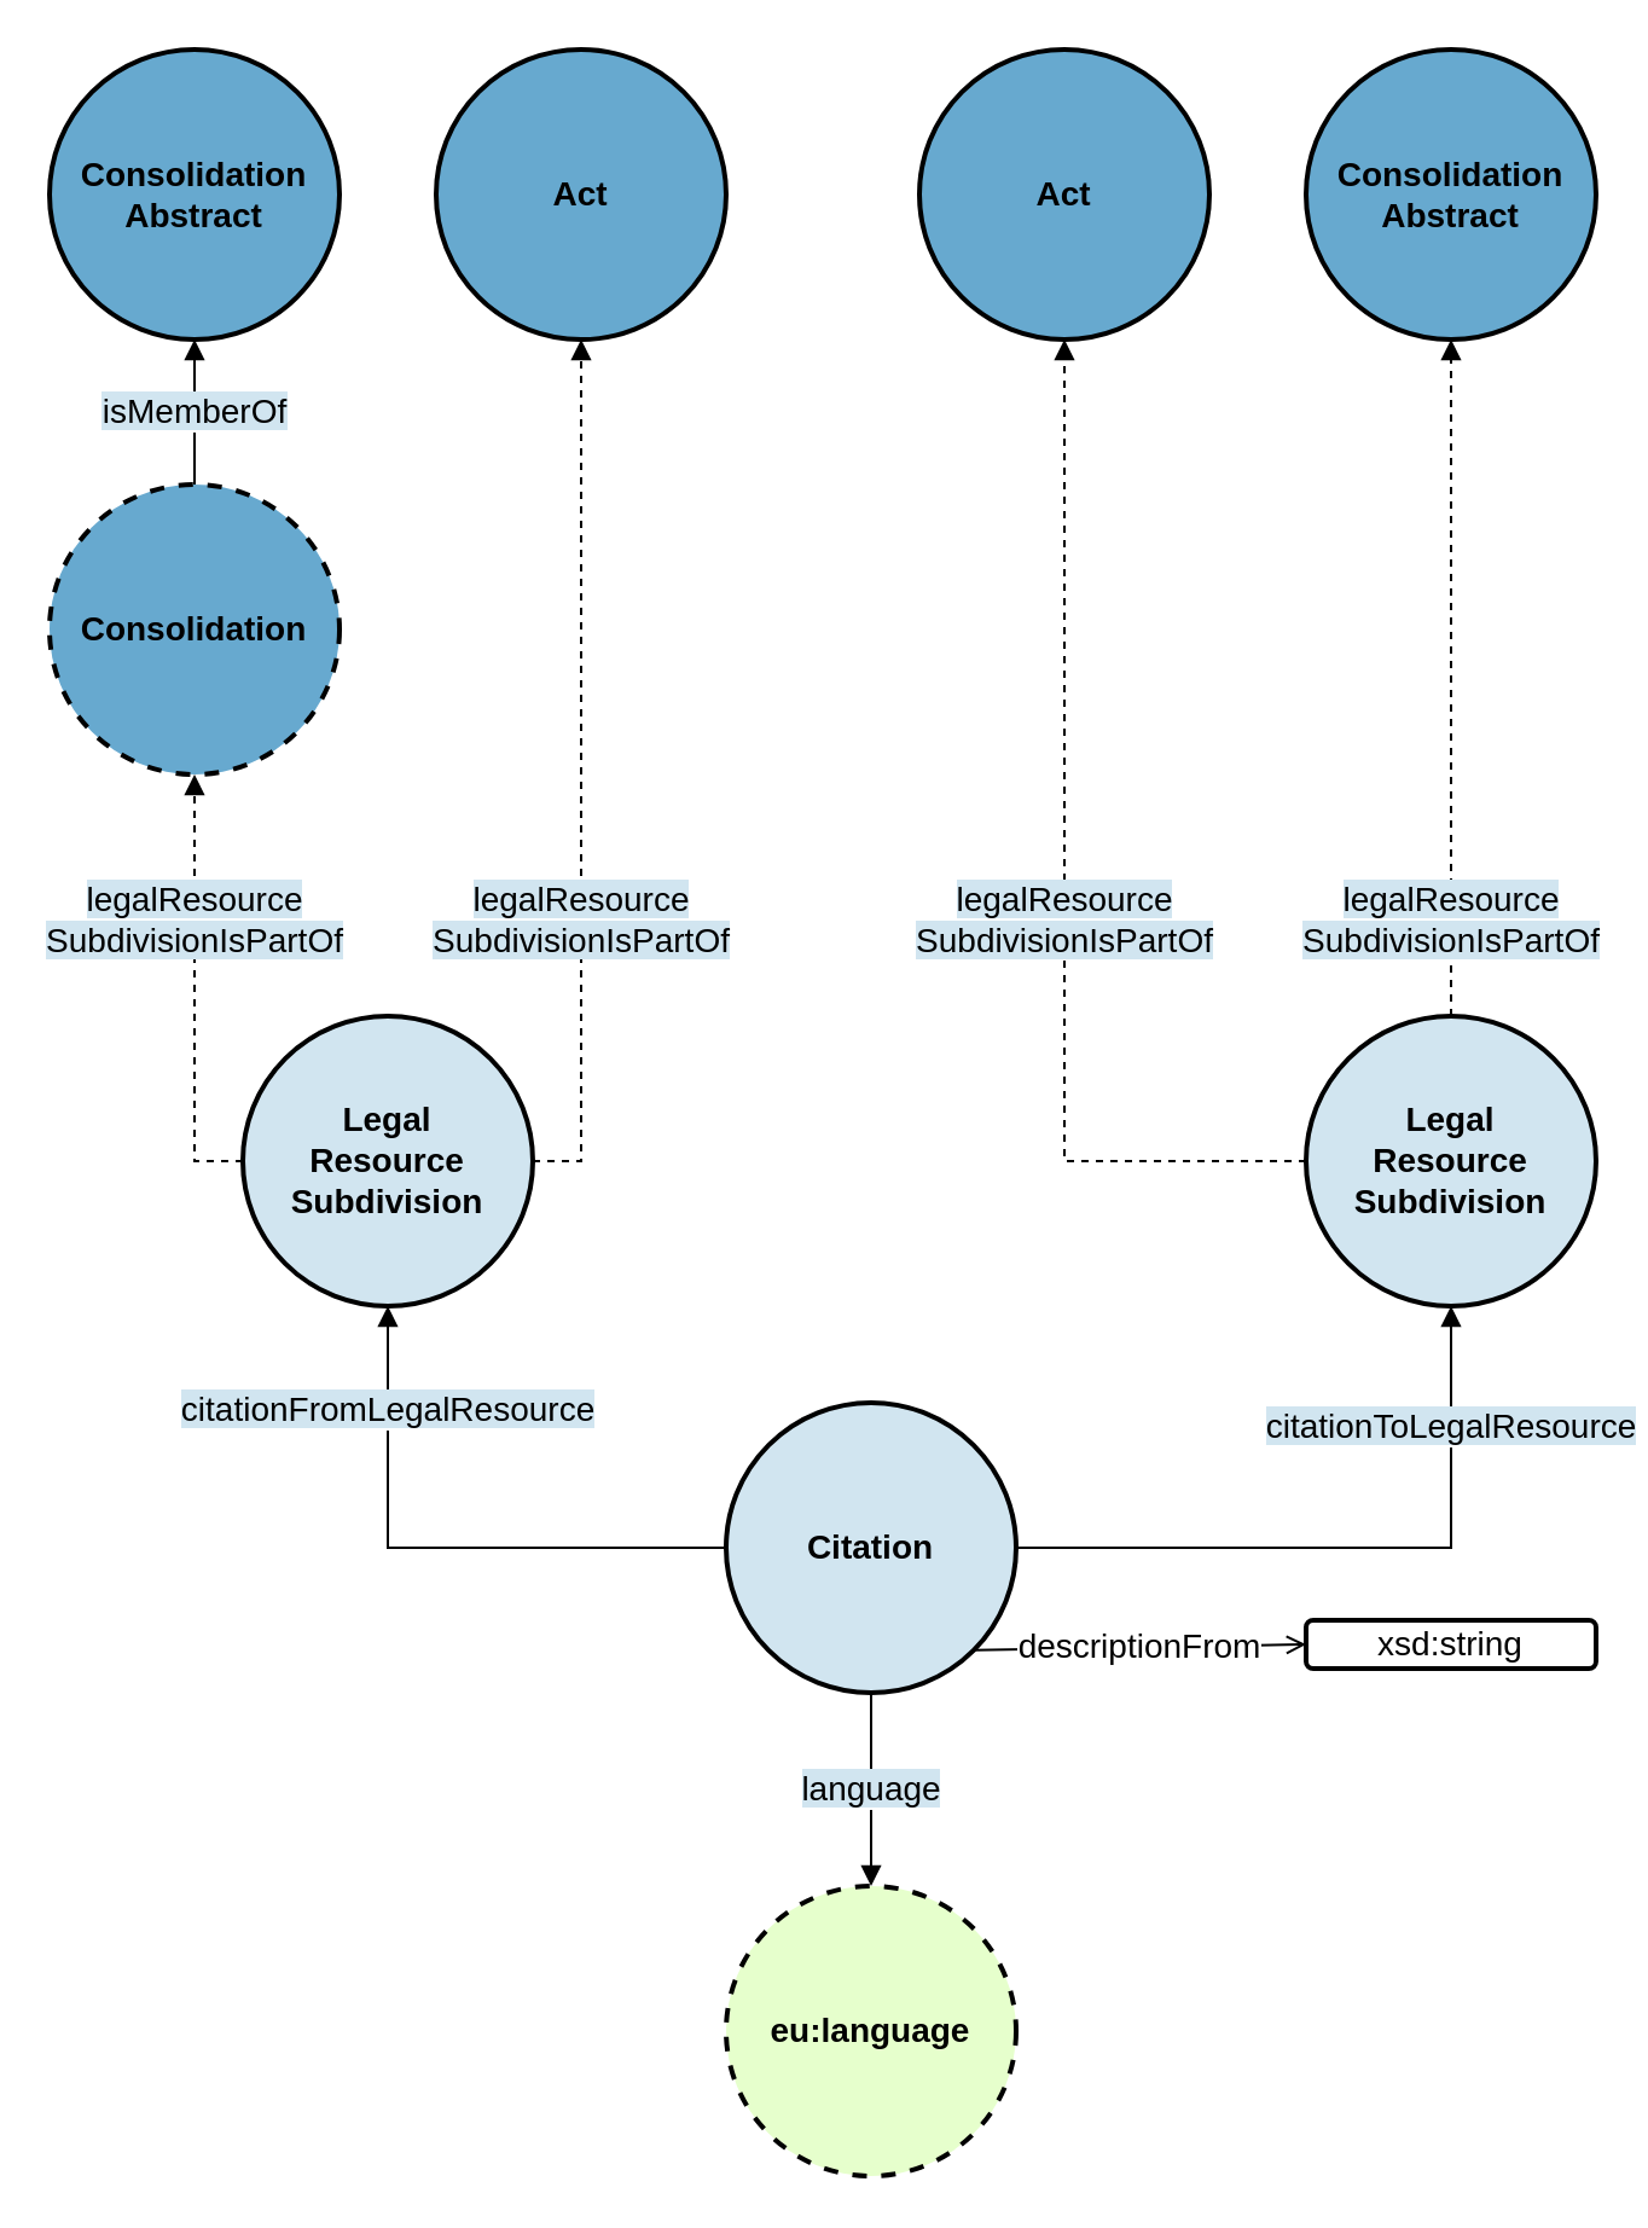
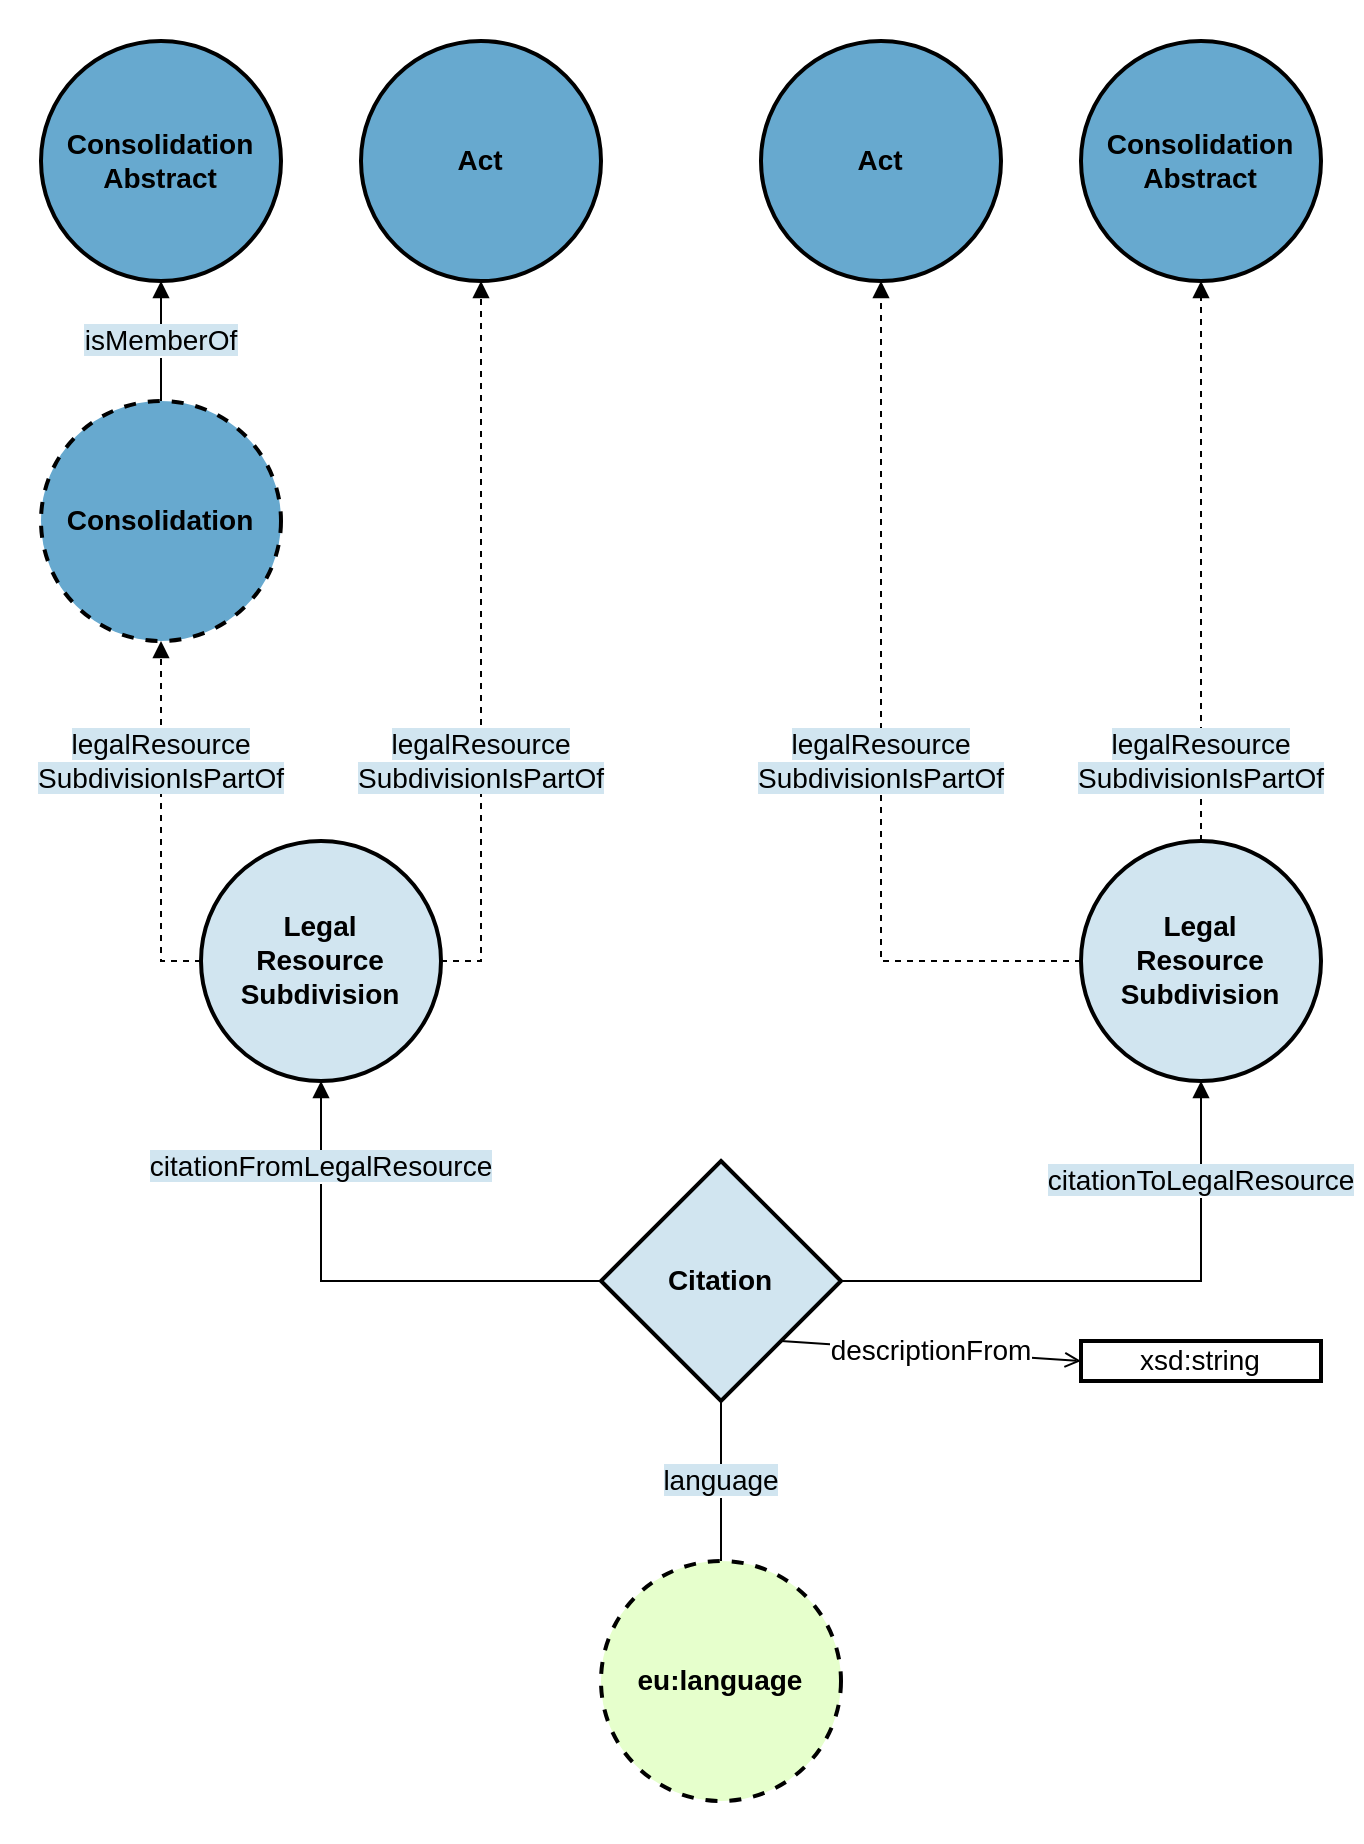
- <mxCell id="3" value="&lt;b&gt;Citation&lt;/b&gt;" style="ellipse;whiteSpace=wrap;html=1;rounded=0;shadow=0;glass=0;comic=0;strokeColor=#000000;strokeWidth=2;fillColor=#D1E5F0;gradientColor=none;fontSize=14;fontColor=#000000;align=center;" parent="1" vertex="1"><mxGeometry x="300" y="580" width="120" height="120" as="geometry" /></mxCell>
+ <mxCell id="3" value="&lt;b&gt;Citation&lt;/b&gt;" style="rhombus;whiteSpace=wrap;html=1;shadow=0;glass=0;comic=0;strokeColor=#000000;strokeWidth=2;fillColor=#D1E5F0;gradientColor=none;fontSize=14;fontColor=#000000;align=center;" parent="1" vertex="1"><mxGeometry x="300" y="580" width="120" height="120" as="geometry" /></mxCell>
- <mxCell id="14" value="xsd:string" style="whiteSpace=wrap;html=1;shadow=0;glass=0;comic=0;strokeColor=#000000;strokeWidth=2;fillColor=#FFFFFF;gradientColor=none;fontSize=14;fontColor=#000000;align=center;rounded=1;" parent="1" vertex="1"><mxGeometry x="540" y="670" width="120" height="20" as="geometry" /></mxCell>
+ <mxCell id="14" value="xsd:string" style="whiteSpace=wrap;html=1;rounded=0;shadow=0;glass=0;comic=0;strokeColor=#000000;strokeWidth=2;fillColor=#FFFFFF;gradientColor=none;fontSize=14;fontColor=#000000;align=center;" parent="1" vertex="1"><mxGeometry x="540" y="670" width="120" height="20" as="geometry" /></mxCell>
- <mxCell id="16" value="&lt;span style=&quot;background-color: rgb(209, 229, 240);&quot;&gt;language&lt;/span&gt;" style="endArrow=block;html=1;strokeColor=#000000;fontSize=14;fontColor=#000000;endFill=1;entryX=0.5;entryY=0;entryDx=0;entryDy=0;exitX=0.5;exitY=1;exitDx=0;exitDy=0;" parent="1" source="3" target="15" edge="1"><mxGeometry width="50" height="50" relative="1" as="geometry"><mxPoint x="327.574" y="607.574" as="sourcePoint" /><mxPoint x="172.426" y="532.426" as="targetPoint" /><Array as="points" /></mxGeometry></mxCell>
+ <mxCell id="16" value="&lt;span style=&quot;background-color: rgb(209, 229, 240);&quot;&gt;language&lt;/span&gt;" style="endArrow=none;html=1;strokeColor=#000000;fontSize=14;fontColor=#000000;endFill=1;entryX=0.5;entryY=0;entryDx=0;entryDy=0;exitX=0.5;exitY=1;exitDx=0;exitDy=0;" parent="1" source="3" target="15" edge="1"><mxGeometry width="50" height="50" relative="1" as="geometry"><mxPoint x="327.574" y="607.574" as="sourcePoint" /><mxPoint x="172.426" y="532.426" as="targetPoint" /><Array as="points" /></mxGeometry></mxCell>
